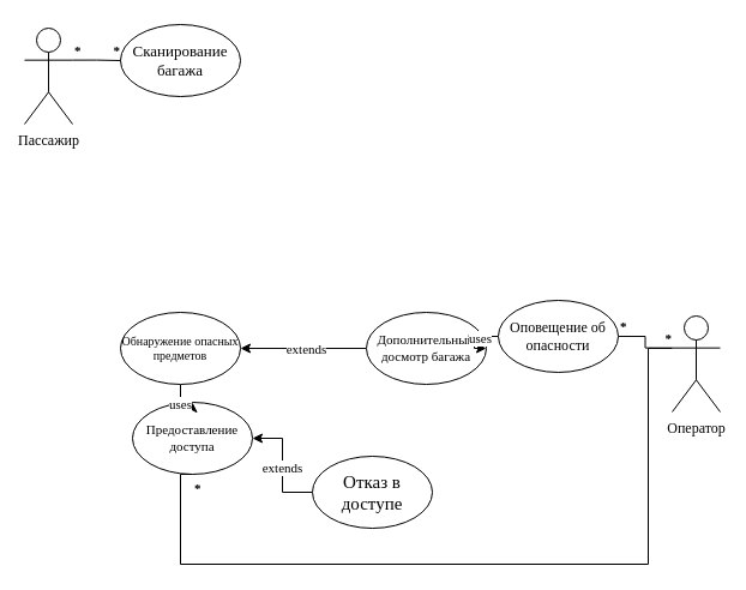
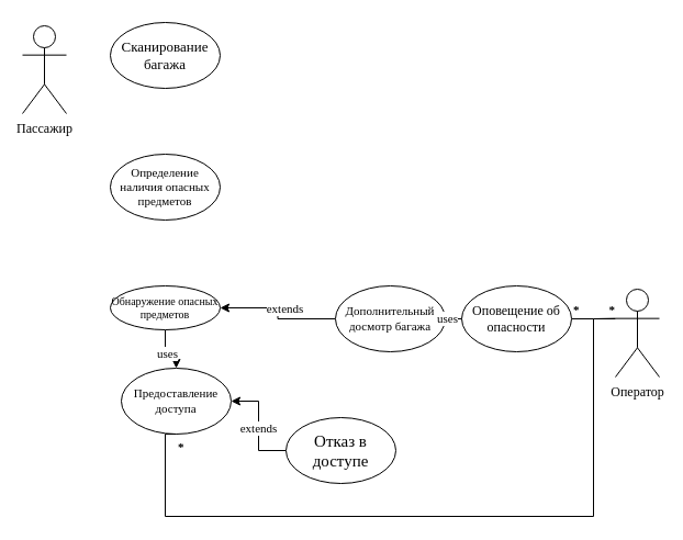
- <mxCell id="6" value="" style="endArrow=none;html=1;edgeStyle=orthogonalEdgeStyle;rounded=0;exitX=1;exitY=0.333;exitDx=0;exitDy=0;exitPerimeter=0;entryX=0;entryY=0.5;entryDx=0;entryDy=0;fontFamily=Georgia;fontStyle=0" parent="1" source="2" target="4" edge="1"><mxGeometry relative="1" as="geometry"><mxPoint x="200" y="160" as="sourcePoint" /><mxPoint x="360" y="160" as="targetPoint" /></mxGeometry></mxCell>
- <mxCell id="7" value="*" style="edgeLabel;resizable=0;html=1;align=left;verticalAlign=bottom;fontFamily=Georgia;fontStyle=1" parent="6" connectable="0" vertex="1"><mxGeometry x="-1" relative="1" as="geometry" /></mxCell>
- <mxCell id="8" value="*" style="edgeLabel;resizable=0;html=1;align=right;verticalAlign=bottom;fontFamily=Georgia;fontStyle=1" parent="6" connectable="0" vertex="1"><mxGeometry x="1" relative="1" as="geometry" /></mxCell>
+ <mxCell id="5" value="Определение наличия опасных предметов" style="ellipse;whiteSpace=wrap;html=1;fontSize=11;fontFamily=Georgia;" parent="1" vertex="1"><mxGeometry x="100" y="140" width="100" height="60" as="geometry" /></mxCell>
- <mxCell id="21" value="Оповещение об опасности" style="ellipse;whiteSpace=wrap;html=1;fontSize=12;fontFamily=Georgia;" vertex="1" parent="1"><mxGeometry x="415" y="250" width="100" height="60" as="geometry" /></mxCell>
+ <mxCell id="21" value="Оповещение об опасности" style="ellipse;whiteSpace=wrap;html=1;fontSize=12;fontFamily=Georgia;" vertex="1" parent="1"><mxGeometry x="420" y="260" width="100" height="60" as="geometry" /></mxCell>
- <mxCell id="24" value="Обнаружение опасных предметов" style="ellipse;whiteSpace=wrap;html=1;fontSize=10;fontFamily=Georgia;" vertex="1" parent="1"><mxGeometry x="100" y="260" width="100" height="60" as="geometry" /></mxCell>
+ <mxCell id="24" value="Обнаружение опасных предметов" style="ellipse;whiteSpace=wrap;html=1;fontSize=10;fontFamily=Georgia;" vertex="1" parent="1"><mxGeometry x="100" y="260" width="100" height="40" as="geometry" /></mxCell>
